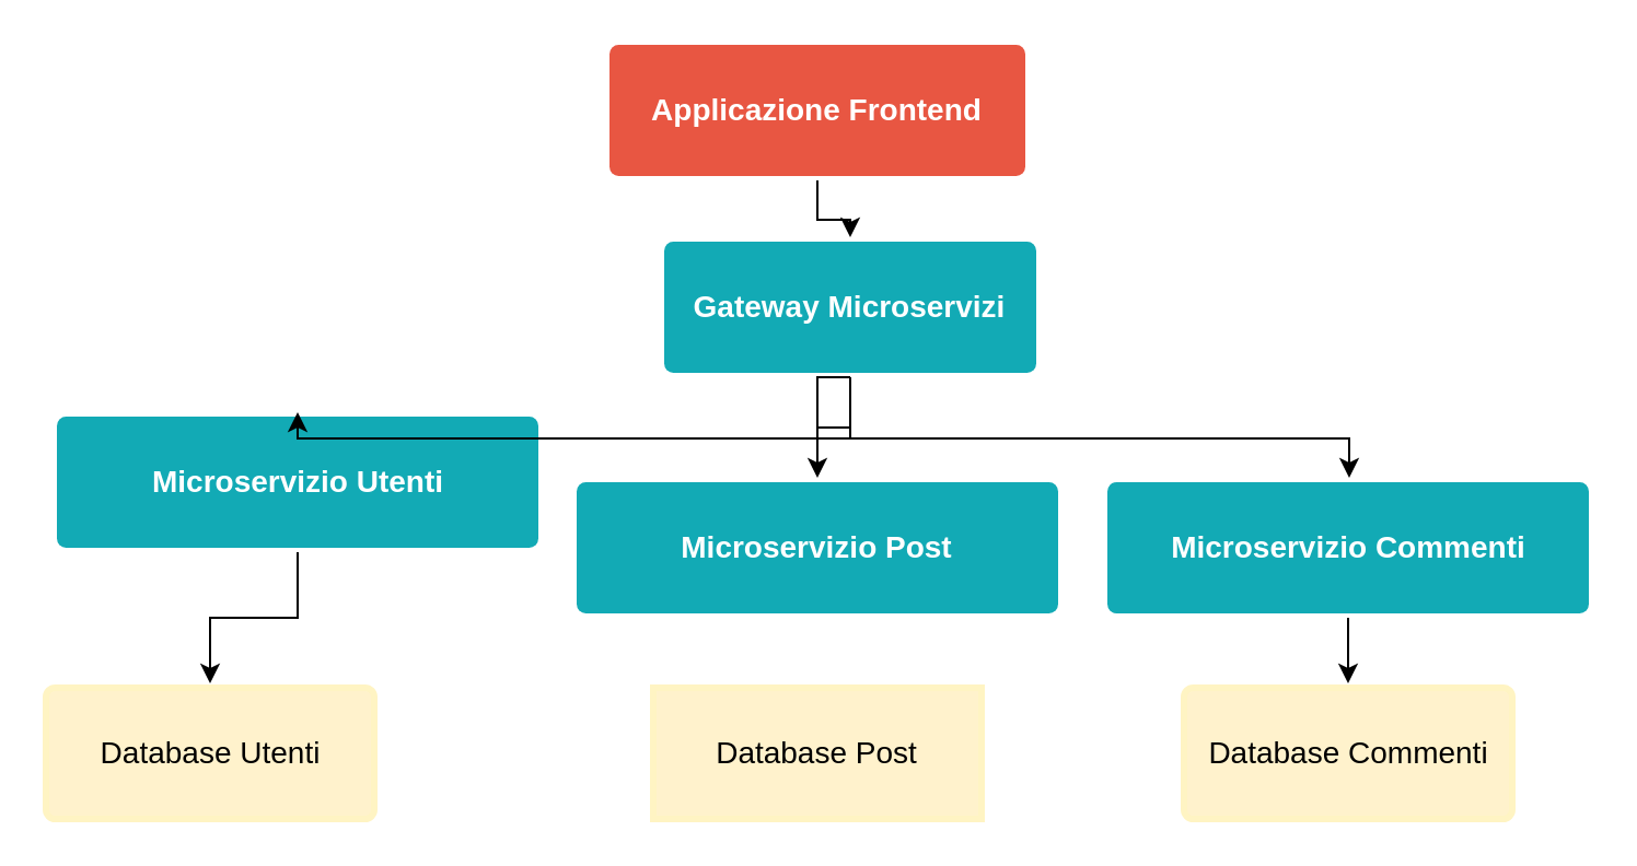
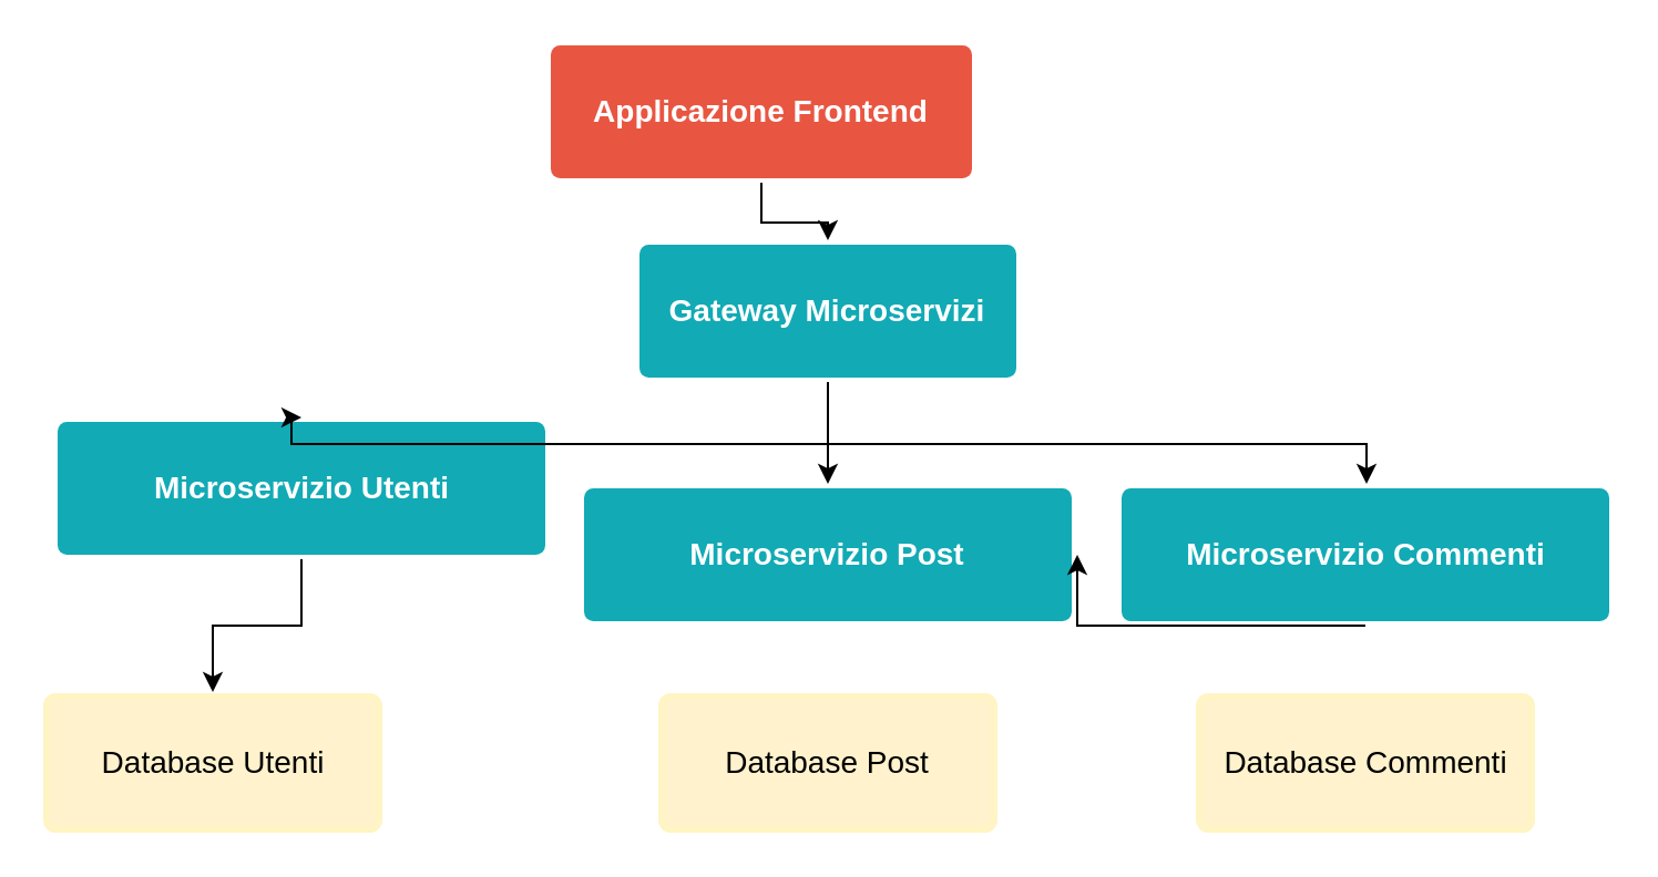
- <mxCell id="3" value="Applicazione Frontend" style="rounded=1;whiteSpace=wrap;html=1;shadow=0;labelBackgroundColor=none;strokeColor=none;strokeWidth=3;fillColor=#e85642;fontFamily=Helvetica;fontSize=14;fontColor=#FFFFFF;align=center;spacing=5;fontStyle=1;arcSize=7;perimeterSpacing=2;" parent="1" vertex="1"><mxGeometry x="278" y="20" width="190" height="60" as="geometry" /></mxCell>
+ <mxCell id="3" value="Applicazione Frontend" style="rounded=1;whiteSpace=wrap;html=1;shadow=0;labelBackgroundColor=none;strokeColor=none;strokeWidth=3;fillColor=#e85642;fontFamily=Helvetica;fontSize=14;fontColor=#FFFFFF;align=center;spacing=5;fontStyle=1;arcSize=7;perimeterSpacing=2;" parent="1" vertex="1"><mxGeometry x="248" y="20" width="190" height="60" as="geometry" /></mxCell>
- <mxCell id="15" value="Gateway Microservizi" style="rounded=1;whiteSpace=wrap;html=1;shadow=0;labelBackgroundColor=none;strokeColor=none;strokeWidth=3;fillColor=#12aab5;fontFamily=Helvetica;fontSize=14;fontColor=#FFFFFF;align=center;spacing=5;fontStyle=1;arcSize=7;perimeterSpacing=2;" vertex="1" parent="1"><mxGeometry x="303" y="110" width="170" height="60" as="geometry" /></mxCell>
+ <mxCell id="15" value="Gateway Microservizi" style="rounded=1;whiteSpace=wrap;html=1;shadow=0;labelBackgroundColor=none;strokeColor=none;strokeWidth=3;fillColor=#12aab5;fontFamily=Helvetica;fontSize=14;fontColor=#FFFFFF;align=center;spacing=5;fontStyle=1;arcSize=7;perimeterSpacing=2;" vertex="1" parent="1"><mxGeometry x="288" y="110" width="170" height="60" as="geometry" /></mxCell>
- <mxCell id="7" style="edgeStyle=orthogonalEdgeStyle;rounded=0;orthogonalLoop=1;jettySize=auto;html=1;exitX=0.5;exitY=1;exitDx=0;exitDy=0;entryX=0.5;entryY=0;entryDx=0;entryDy=0;" edge="1" parent="1" source="8" target="11"><mxGeometry relative="1" as="geometry" /></mxCell>
+ <mxCell id="7" style="edgeStyle=orthogonalEdgeStyle;rounded=0;orthogonalLoop=1;jettySize=auto;html=1;exitX=0.5;exitY=1;exitDx=0;exitDy=0;" edge="1" parent="1" source="8" target="6"><mxGeometry relative="1" as="geometry" /></mxCell>
- <mxCell id="10" value="Database Post" style="whiteSpace=wrap;html=1;shadow=0;labelBackgroundColor=none;strokeWidth=3;fillColor=#fff2cc;fontFamily=Helvetica;fontSize=14;align=center;spacing=5;fontStyle=0;arcSize=7;perimeterSpacing=2;strokeColor=#FFF4C3;rounded=0;" parent="1" vertex="1"><mxGeometry x="298" y="314" width="150" height="60" as="geometry" /></mxCell>
+ <mxCell id="10" value="Database Post" style="rounded=1;whiteSpace=wrap;html=1;shadow=0;labelBackgroundColor=none;strokeWidth=3;fillColor=#fff2cc;fontFamily=Helvetica;fontSize=14;align=center;spacing=5;fontStyle=0;arcSize=7;perimeterSpacing=2;strokeColor=#FFF4C3;" parent="1" vertex="1"><mxGeometry x="298" y="314" width="150" height="60" as="geometry" /></mxCell>
